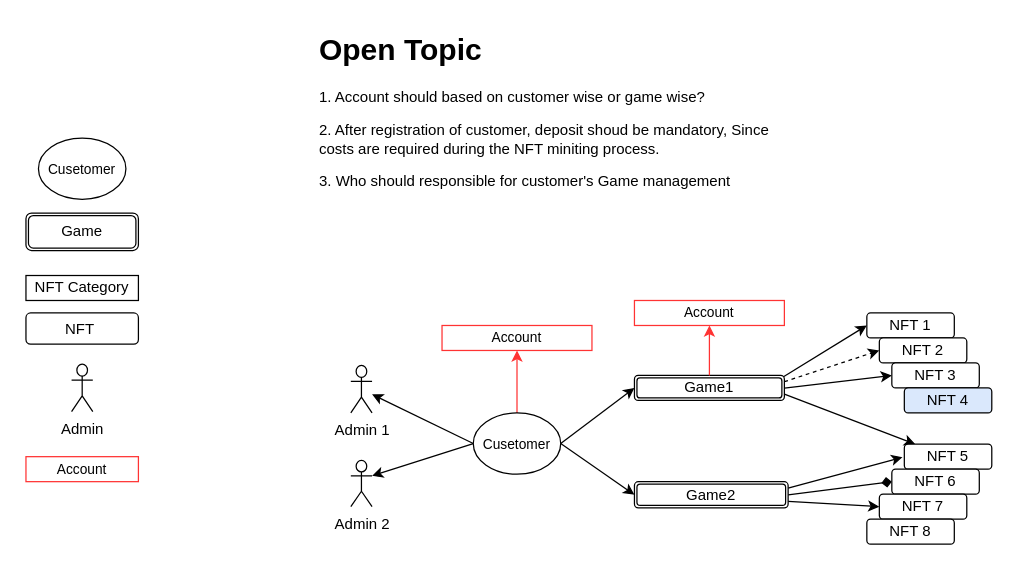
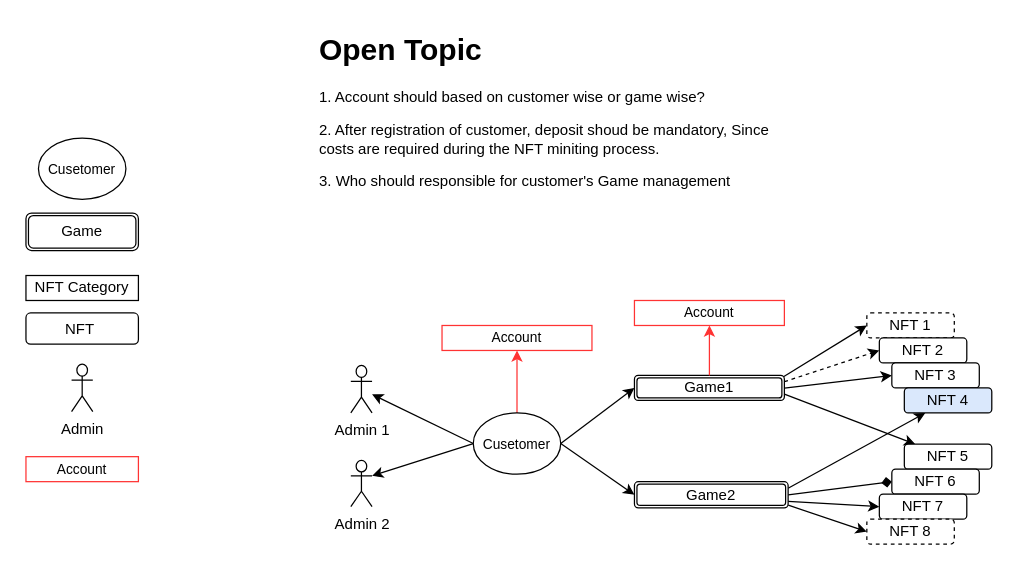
- <mxCell id="16" value="NFT 1" style="whiteSpace=wrap;html=1;rounded=1;" parent="1" vertex="1"><mxGeometry x="693" y="250" width="70" height="20" as="geometry" /></mxCell>
+ <mxCell id="16" value="NFT 1" style="whiteSpace=wrap;html=1;rounded=1;dashed=1;" parent="1" vertex="1"><mxGeometry x="693" y="250" width="70" height="20" as="geometry" /></mxCell>
- <mxCell id="12" style="edgeStyle=none;rounded=0;orthogonalLoop=1;jettySize=auto;html=1;entryX=-0.021;entryY=0.522;entryDx=0;entryDy=0;entryPerimeter=0;exitX=1;exitY=0.25;exitDx=0;exitDy=0;" edge="1" parent="1" source="13" target="25"><mxGeometry relative="1" as="geometry" /></mxCell>
+ <mxCell id="12" style="edgeStyle=none;rounded=0;orthogonalLoop=1;jettySize=auto;html=1;exitX=1;exitY=0.25;exitDx=0;exitDy=0;" edge="1" parent="1" source="13" target="19"><mxGeometry relative="1" as="geometry" /></mxCell>
+ <mxCell id="11" style="rounded=0;orthogonalLoop=1;jettySize=auto;html=1;entryX=0;entryY=0.5;entryDx=0;entryDy=0;exitX=1.001;exitY=0.896;exitDx=0;exitDy=0;exitPerimeter=0;" edge="1" parent="1" source="13" target="28"><mxGeometry relative="1" as="geometry" /></mxCell>
- <mxCell id="28" value="NFT 8" style="whiteSpace=wrap;html=1;rounded=1;" vertex="1" parent="1"><mxGeometry x="693" y="415" width="70" height="20" as="geometry" /></mxCell>
+ <mxCell id="28" value="NFT 8" style="whiteSpace=wrap;html=1;rounded=1;dashed=1;" vertex="1" parent="1"><mxGeometry x="693" y="415" width="70" height="20" as="geometry" /></mxCell>
